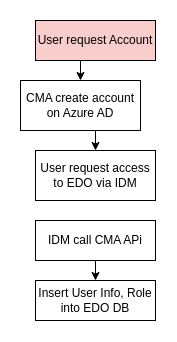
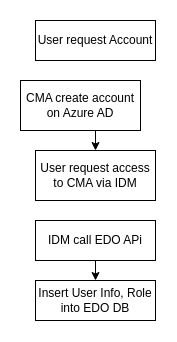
- <mxCell id="3" value="User request Account" style="rounded=0;whiteSpace=wrap;html=1;fillColor=#f8cecc;" vertex="1" parent="1"><mxGeometry x="35" width="120" height="40" as="geometry" y="20" /></mxCell>
+ <mxCell id="3" value="User request Account" style="rounded=0;whiteSpace=wrap;html=1;" vertex="1" parent="1"><mxGeometry x="35" width="120" height="40" as="geometry" y="20" /></mxCell>
- <mxCell id="2" style="edgeStyle=orthogonalEdgeStyle;rounded=0;orthogonalLoop=1;jettySize=auto;html=1;exitX=0.5;exitY=1;exitDx=0;exitDy=0;entryX=0.5;entryY=0;entryDx=0;entryDy=0;" edge="1" parent="1" source="3" target="5"><mxGeometry relative="1" as="geometry" /></mxCell>
- <mxCell id="6" value="User request access to EDO via IDM" style="rounded=0;whiteSpace=wrap;html=1;" vertex="1" parent="1"><mxGeometry x="35" y="150" width="120" height="50" as="geometry" /></mxCell>
+ <mxCell id="6" value="User request access to CMA via IDM" style="rounded=0;whiteSpace=wrap;html=1;" vertex="1" parent="1"><mxGeometry x="35" y="150" width="120" height="50" as="geometry" /></mxCell>
- <mxCell id="8" value="IDM call CMA APi" style="rounded=0;whiteSpace=wrap;html=1;" vertex="1" parent="1"><mxGeometry x="35" y="220" width="120" height="40" as="geometry" /></mxCell>
+ <mxCell id="8" value="IDM call EDO APi" style="rounded=0;whiteSpace=wrap;html=1;" vertex="1" parent="1"><mxGeometry x="35" y="220" width="120" height="40" as="geometry" /></mxCell>
